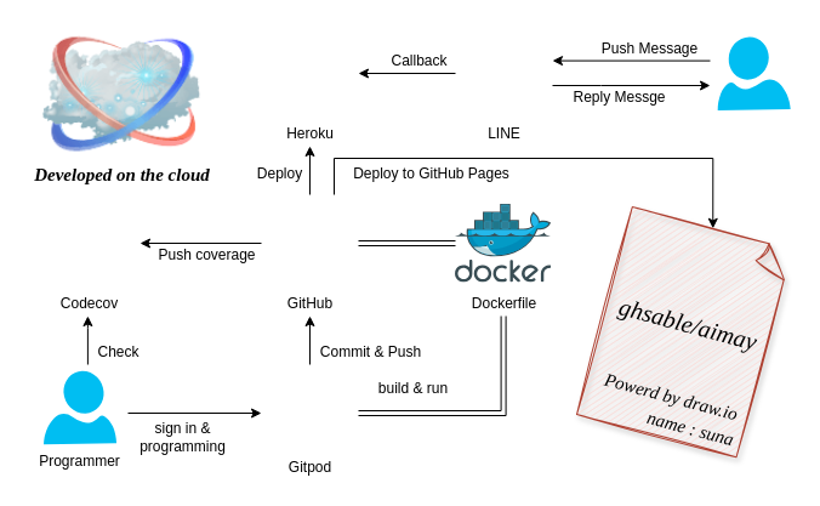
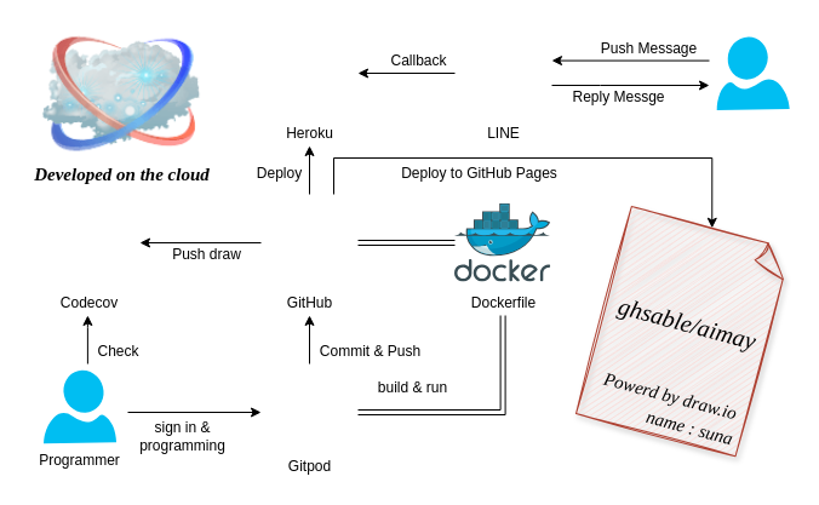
- <mxCell id="42" value="Deploy to GitHub Pages" style="text;html=1;align=center;verticalAlign=middle;resizable=0;points=[];autosize=1;" vertex="1" parent="1"><mxGeometry x="285" y="132.54" width="140" height="20" as="geometry" /></mxCell>
+ <mxCell id="42" value="Deploy to GitHub Pages" style="text;html=1;align=center;verticalAlign=middle;resizable=0;points=[];autosize=1;" vertex="1" parent="1"><mxGeometry x="325" y="132.54" width="140" height="20" as="geometry" /></mxCell>
- <mxCell id="53" value="&lt;div&gt;Push coverage&lt;/div&gt;" style="text;html=1;align=center;verticalAlign=middle;resizable=0;points=[];autosize=1;" vertex="1" parent="1"><mxGeometry x="119.76" y="200" width="100" height="20" as="geometry" /></mxCell>
+ <mxCell id="53" value="&lt;div&gt;Push draw&lt;/div&gt;" style="text;html=1;align=center;verticalAlign=middle;resizable=0;points=[];autosize=1;" vertex="1" parent="1"><mxGeometry x="119.76" y="200" width="100" height="20" as="geometry" /></mxCell>
